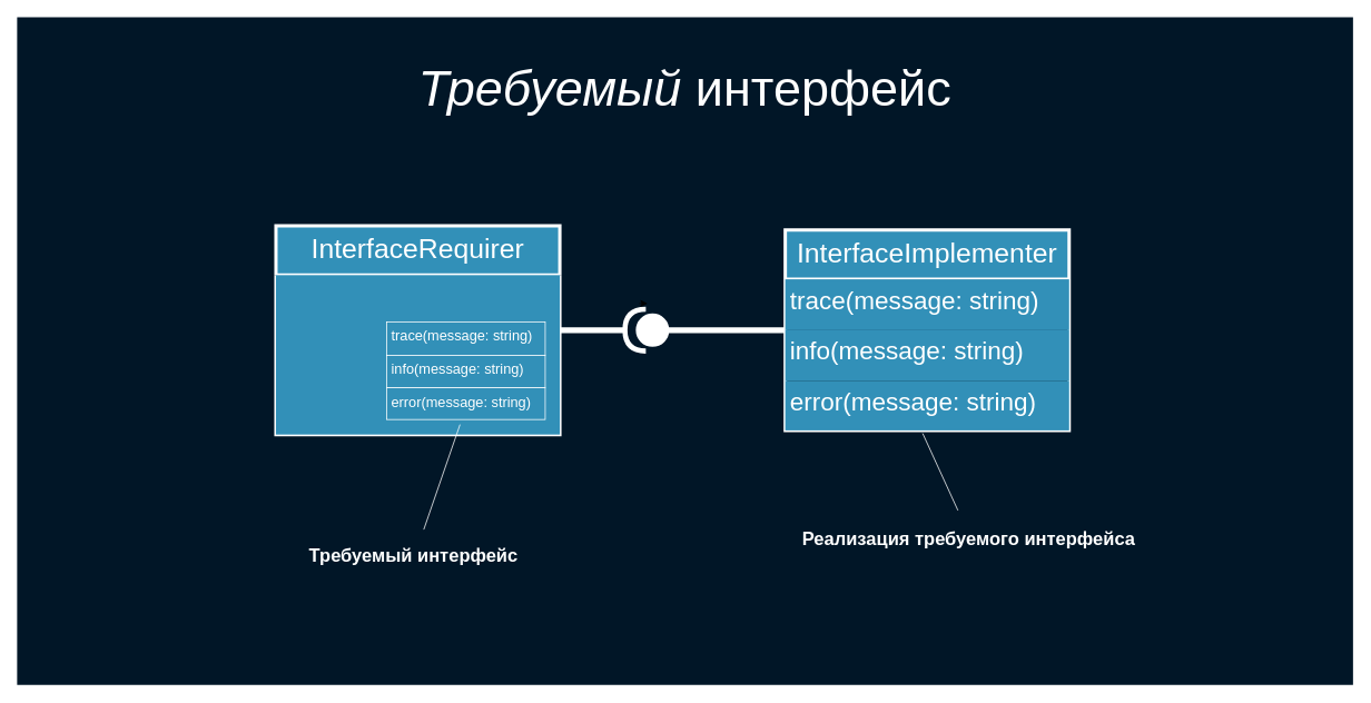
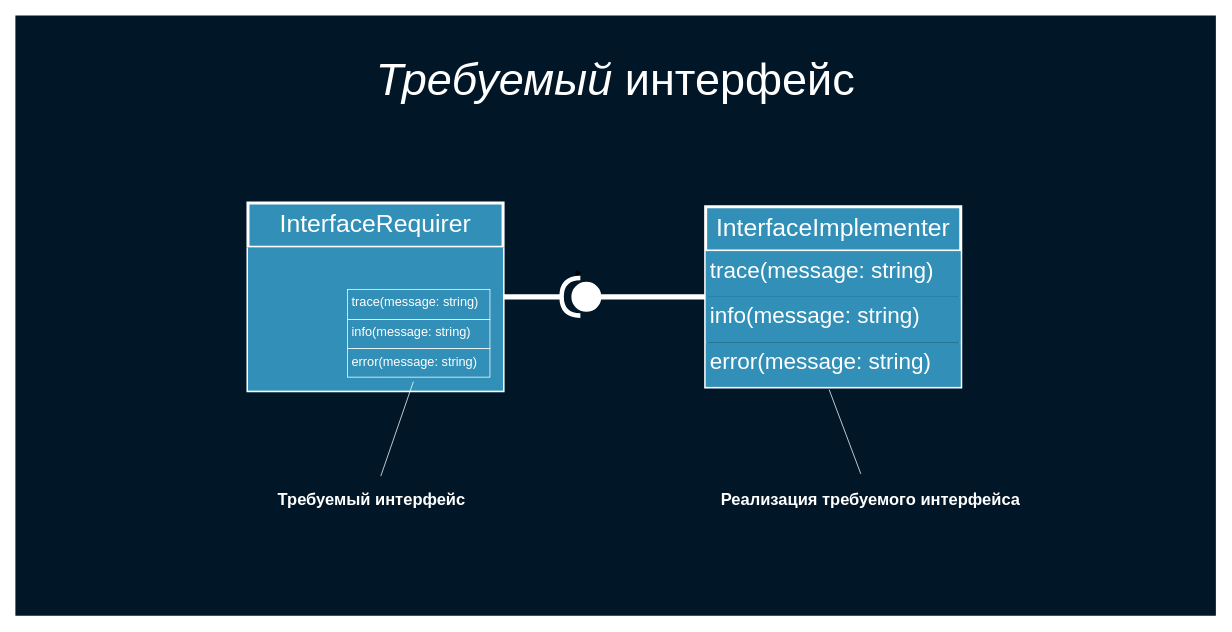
- <mxCell id="11" value="Реализация требуемого интерфейса" style="text;align=center;fontStyle=1;verticalAlign=middle;spacingLeft=3;spacingRight=3;strokeColor=none;rotatable=0;points=[[0,0.5],[1,0.5]];portConstraint=eastwest;labelBackgroundColor=none;fillColor=none;fontSize=22;fontColor=#FFFFFF;strokeWidth=4;" parent="1" vertex="1"><mxGeometry x="940" y="615" width="440" height="56" as="geometry" /></mxCell>
+ <mxCell id="11" value="Реализация требуемого интерфейса" style="text;align=center;fontStyle=1;verticalAlign=middle;spacingLeft=3;spacingRight=3;strokeColor=none;rotatable=0;points=[[0,0.5],[1,0.5]];portConstraint=eastwest;labelBackgroundColor=none;fillColor=none;fontSize=22;fontColor=#FFFFFF;strokeWidth=4;" parent="1" vertex="1"><mxGeometry x="940" y="635" width="440" height="56" as="geometry" /></mxCell>
